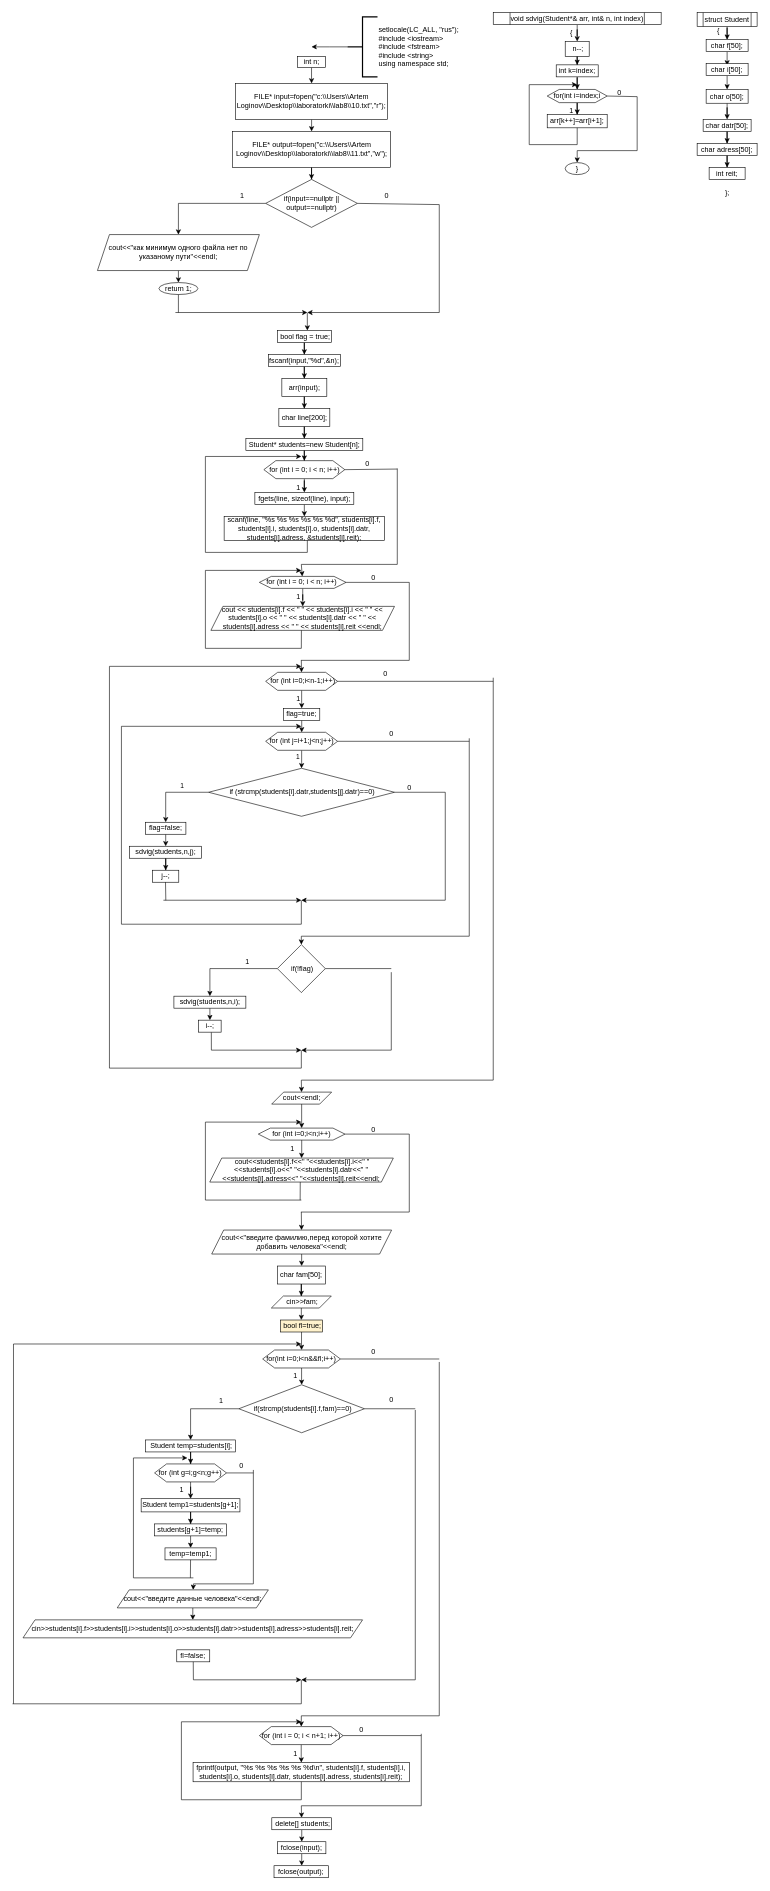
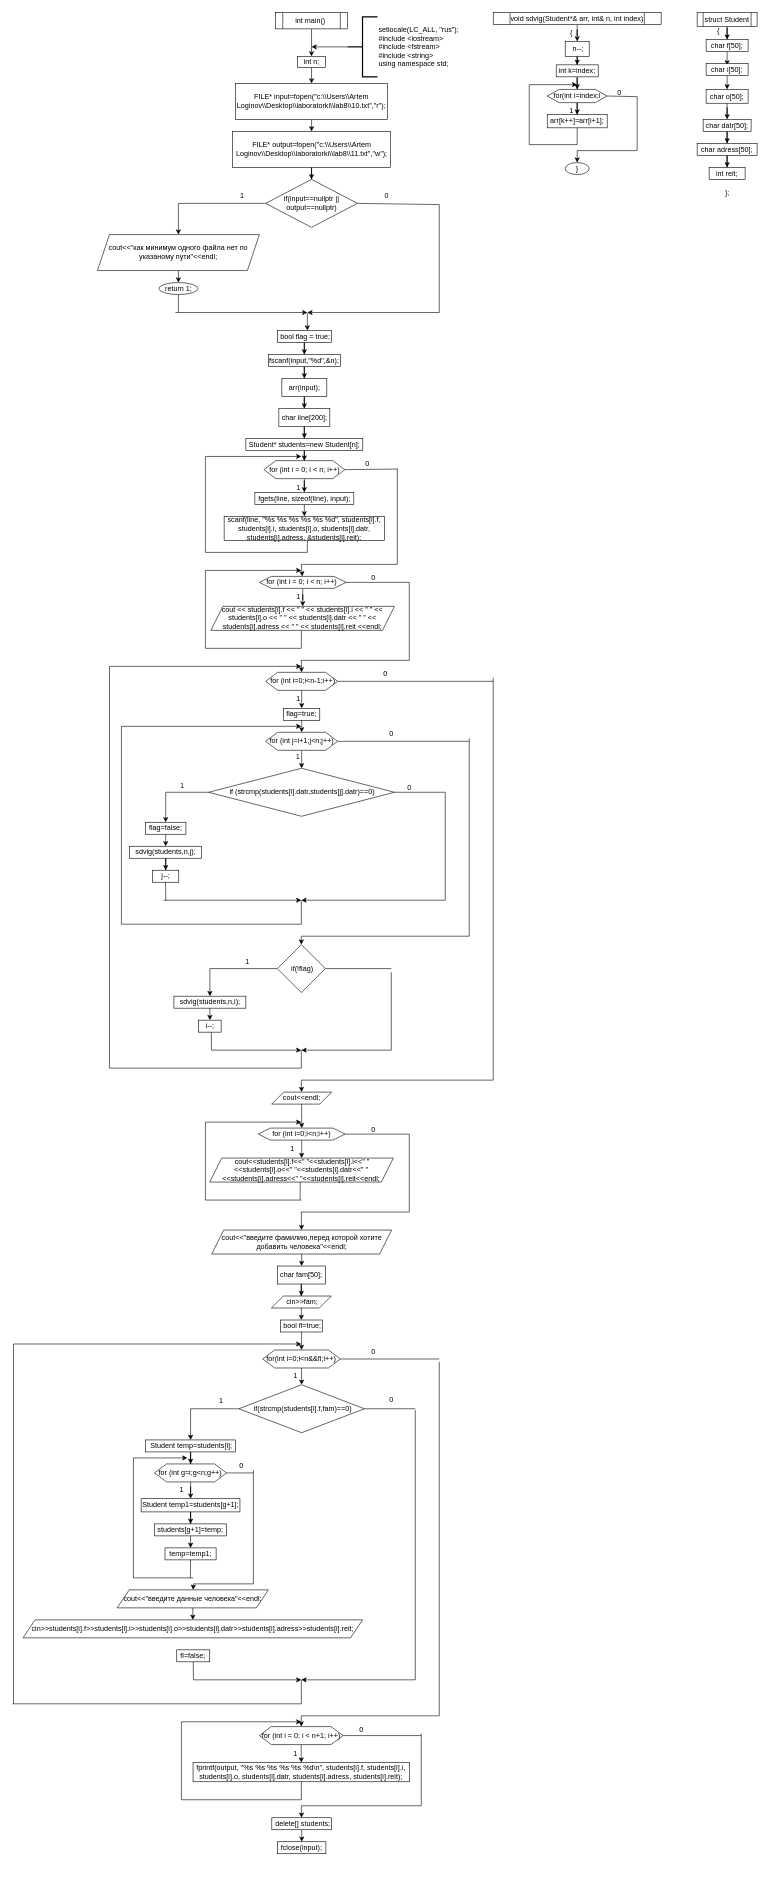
+ <mxCell id="3" value="int main()&amp;nbsp;" style="shape=process;whiteSpace=wrap;html=1;backgroundOutline=1;" parent="1" vertex="1"><mxGeometry x="459" y="20" width="120" height="27" as="geometry" /></mxCell>
+ <mxCell id="2" style="edgeStyle=orthogonalEdgeStyle;rounded=0;orthogonalLoop=1;jettySize=auto;html=1;" parent="1" source="3" target="42" edge="1"><mxGeometry relative="1" as="geometry"><mxPoint x="519" y="131.5" as="targetPoint" /></mxGeometry></mxCell>
- <mxCell id="172" value="&amp;nbsp;bool fl=true;" style="rounded=0;whiteSpace=wrap;html=1;fillColor=#fff2cc;" parent="1" vertex="1"><mxGeometry x="467.32" y="2200" width="70" height="20" as="geometry" /></mxCell>
+ <mxCell id="172" value="&amp;nbsp;bool fl=true;" style="rounded=0;whiteSpace=wrap;html=1;" parent="1" vertex="1"><mxGeometry x="467.32" y="2200" width="70" height="20" as="geometry" /></mxCell>
- <mxCell id="232" style="edgeStyle=orthogonalEdgeStyle;rounded=0;orthogonalLoop=1;jettySize=auto;html=1;" parent="1" source="233" target="234" edge="1"><mxGeometry relative="1" as="geometry"><mxPoint x="502.625" y="3130" as="targetPoint" /></mxGeometry></mxCell>
- <mxCell id="234" value="fclose(output);" style="rounded=0;whiteSpace=wrap;html=1;" parent="1" vertex="1"><mxGeometry x="456.43" y="3110" width="90.63" height="20" as="geometry" /></mxCell>
